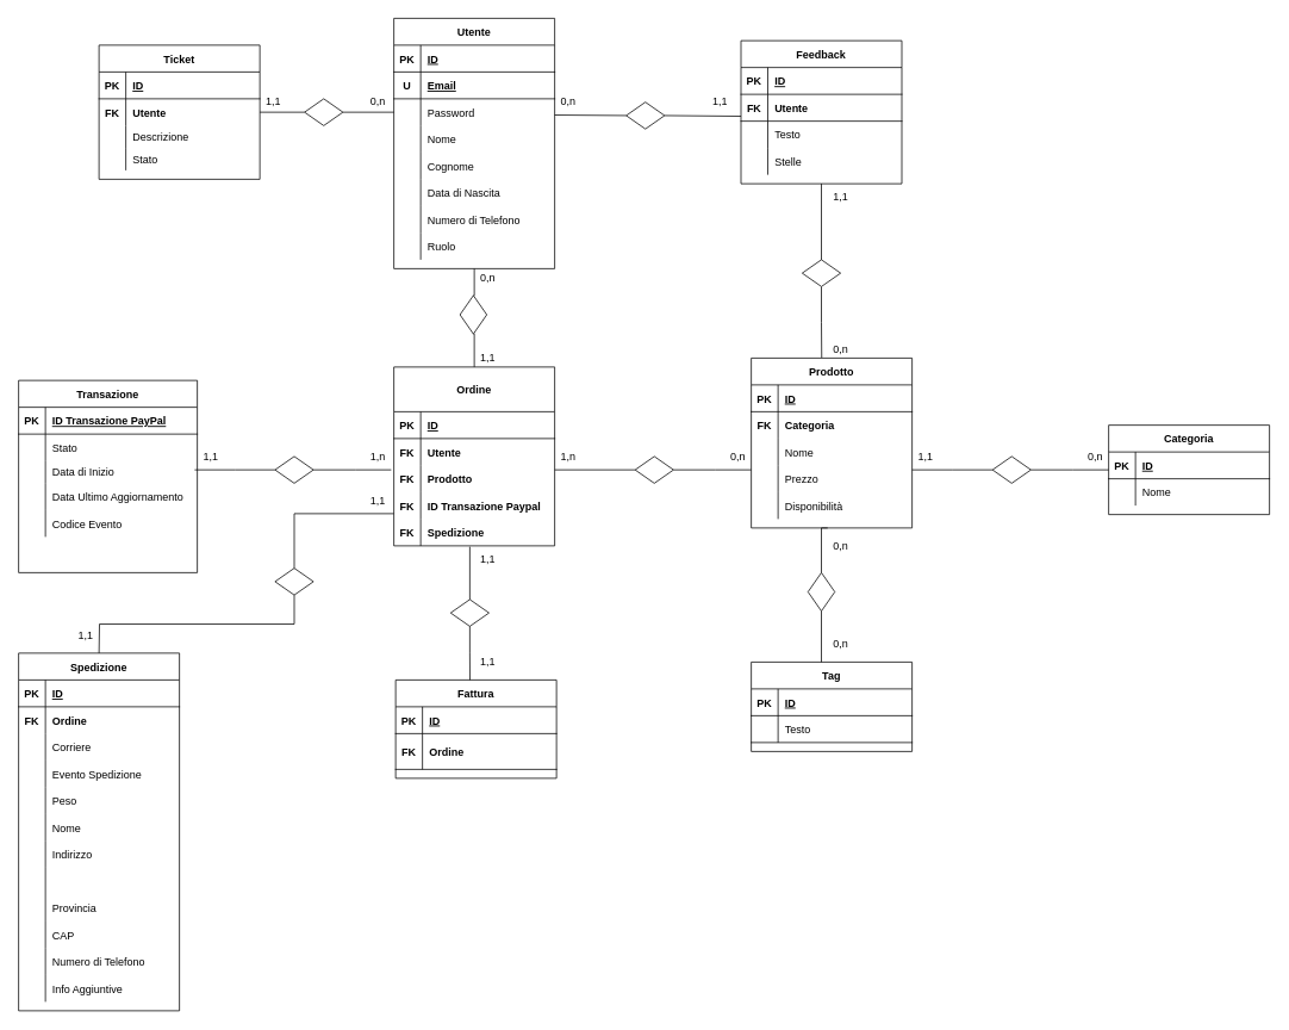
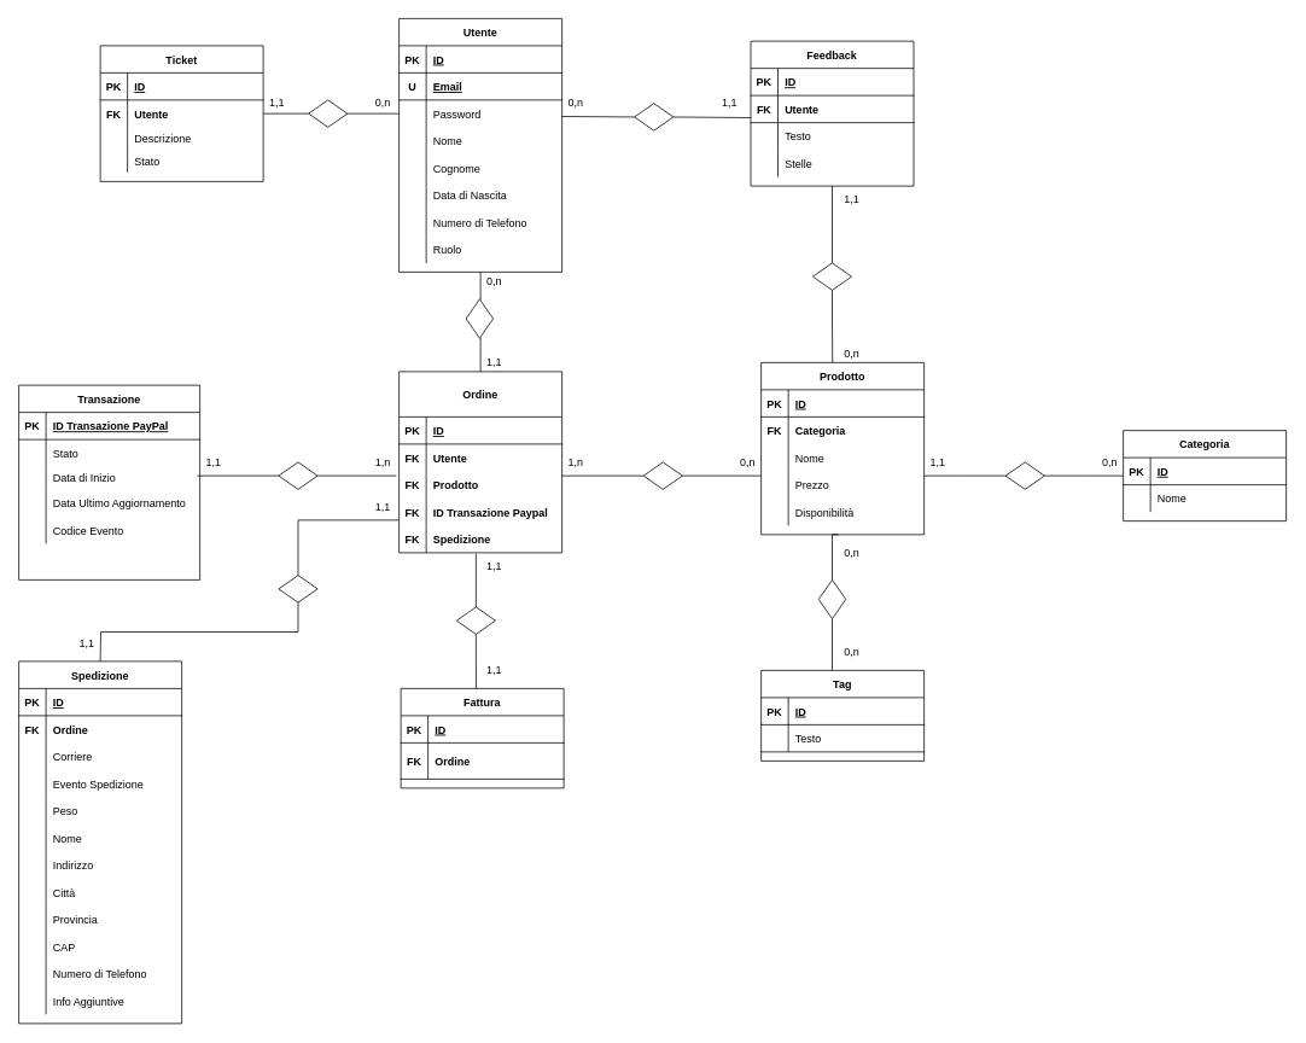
+ <mxCell id="192" value="Città" style="shape=partialRectangle;connectable=0;fillColor=none;top=0;left=0;bottom=0;right=0;align=left;spacingLeft=6;overflow=hidden;" vertex="1" parent="190"><mxGeometry x="30" width="150" height="30" as="geometry" /></mxCell>
